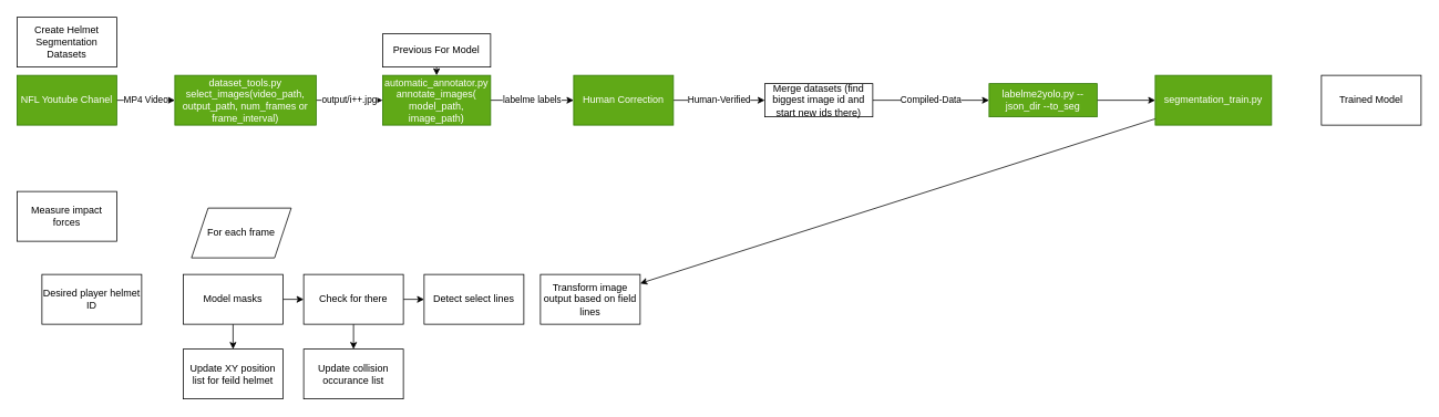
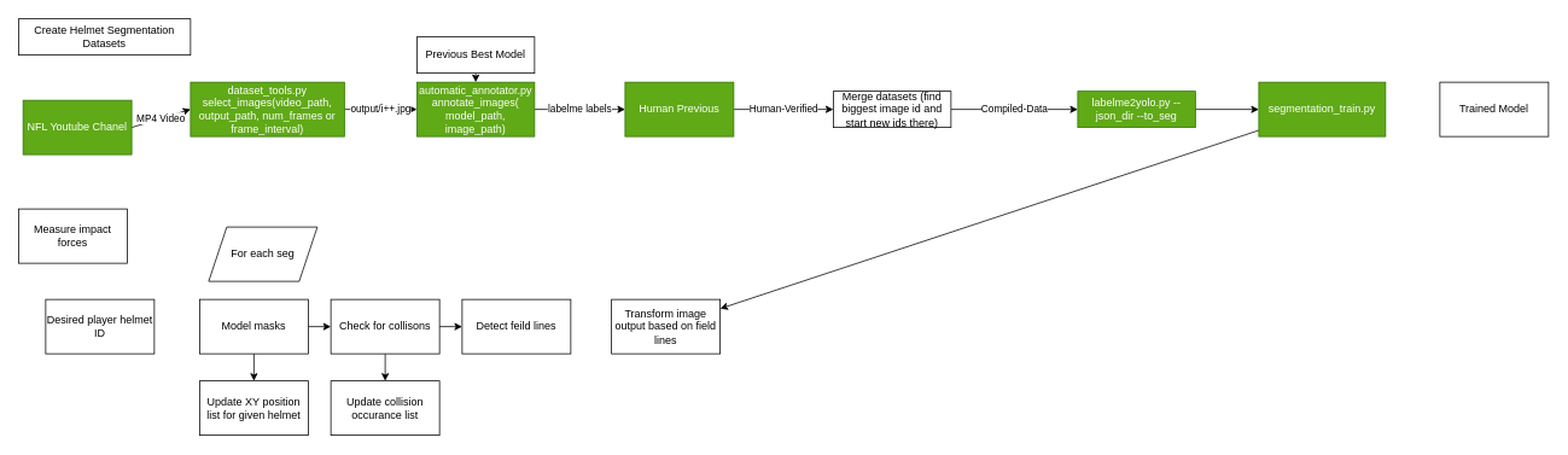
- <mxCell id="2" value="Create Helmet Segmentation Datasets" style="rounded=0;whiteSpace=wrap;html=1;" parent="1" vertex="1"><mxGeometry x="20" y="20" width="120" height="60" as="geometry" /></mxCell>
+ <mxCell id="2" value="Create Helmet Segmentation Datasets" style="rounded=0;whiteSpace=wrap;html=1;" parent="1" vertex="1"><mxGeometry x="20" y="20" width="190" height="40" as="geometry" /></mxCell>
- <mxCell id="10" value="Previous For Model" style="whiteSpace=wrap;html=1;" parent="1" vertex="1"><mxGeometry x="460" y="40" width="130" height="40" as="geometry" /></mxCell>
+ <mxCell id="10" value="Previous Best Model" style="whiteSpace=wrap;html=1;" parent="1" vertex="1"><mxGeometry x="460" y="40" width="130" height="40" as="geometry" /></mxCell>
- <mxCell id="4" value="NFL Youtube Chanel" style="rounded=0;whiteSpace=wrap;html=1;strokeColor=#2D7600;fillColor=#60a917;fontColor=#ffffff;" parent="1" vertex="1"><mxGeometry x="20" y="90" width="120" height="60" as="geometry" /></mxCell>
+ <mxCell id="4" value="NFL Youtube Chanel" style="rounded=0;whiteSpace=wrap;html=1;strokeColor=#2D7600;fillColor=#60a917;fontColor=#ffffff;" parent="1" vertex="1"><mxGeometry x="25" y="110" width="120" height="60" as="geometry" /></mxCell>
- <mxCell id="12" value="Human Correction" style="whiteSpace=wrap;html=1;fillColor=#60a917;fontColor=#ffffff;strokeColor=#2D7600;" parent="1" vertex="1"><mxGeometry x="690" y="90" width="120" height="60" as="geometry" /></mxCell>
+ <mxCell id="12" value="Human Previous" style="whiteSpace=wrap;html=1;fillColor=#60a917;fontColor=#ffffff;strokeColor=#2D7600;" parent="1" vertex="1"><mxGeometry x="690" y="90" width="120" height="60" as="geometry" /></mxCell>
- <mxCell id="22" value="For each frame" style="shape=parallelogram;perimeter=parallelogramPerimeter;whiteSpace=wrap;html=1;fixedSize=1;" parent="1" vertex="1"><mxGeometry x="230" y="250" width="120" height="60" as="geometry" /></mxCell>
+ <mxCell id="22" value="For each seg" style="shape=parallelogram;perimeter=parallelogramPerimeter;whiteSpace=wrap;html=1;fixedSize=1;" parent="1" vertex="1"><mxGeometry x="230" y="250" width="120" height="60" as="geometry" /></mxCell>
- <mxCell id="28" value="Check for there" style="whiteSpace=wrap;html=1;" parent="1" vertex="1"><mxGeometry x="365" y="330" width="120" height="60" as="geometry" /></mxCell>
+ <mxCell id="28" value="Check for collisons" style="whiteSpace=wrap;html=1;" parent="1" vertex="1"><mxGeometry x="365" y="330" width="120" height="60" as="geometry" /></mxCell>
- <mxCell id="31" value="Detect select lines" style="whiteSpace=wrap;html=1;" vertex="1" parent="1"><mxGeometry x="510" y="330" width="120" height="60" as="geometry" /></mxCell>
+ <mxCell id="31" value="Detect feild lines" style="whiteSpace=wrap;html=1;" vertex="1" parent="1"><mxGeometry x="510" y="330" width="120" height="60" as="geometry" /></mxCell>
- <mxCell id="32" value="Transform image output based on field lines" style="whiteSpace=wrap;html=1;" vertex="1" parent="1"><mxGeometry x="650" y="330" width="120" height="60" as="geometry" /></mxCell>
+ <mxCell id="32" value="Transform image output based on field lines" style="whiteSpace=wrap;html=1;" vertex="1" parent="1"><mxGeometry x="675" y="330" width="120" height="60" as="geometry" /></mxCell>
- <mxCell id="29" value="Update XY position list for feild helmet" style="whiteSpace=wrap;html=1;" parent="1" vertex="1"><mxGeometry x="220" y="420" width="120" height="60" as="geometry" /></mxCell>
+ <mxCell id="29" value="Update XY position list for given helmet" style="whiteSpace=wrap;html=1;" parent="1" vertex="1"><mxGeometry x="220" y="420" width="120" height="60" as="geometry" /></mxCell>
